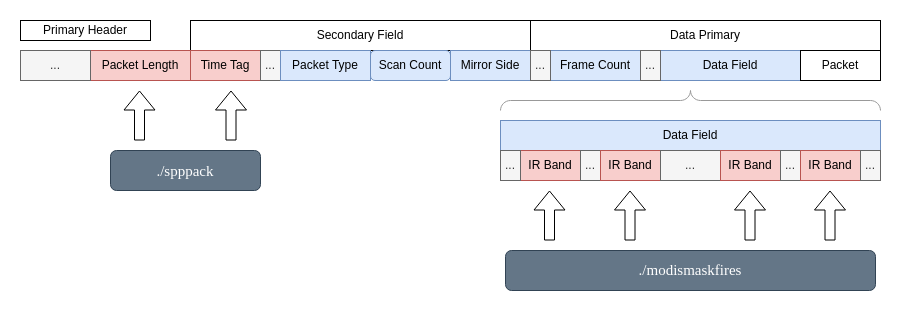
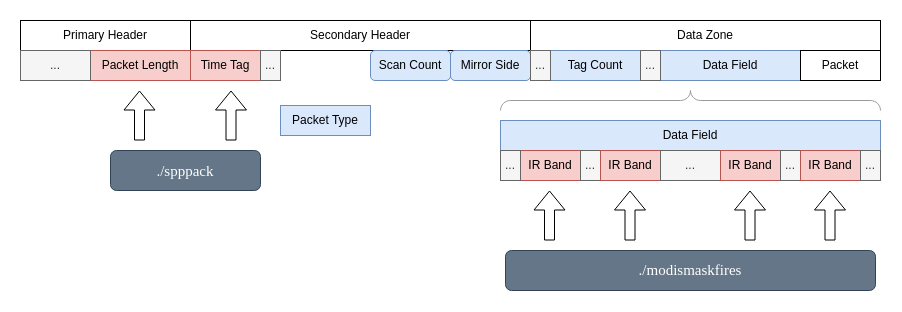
- <mxCell id="2" value="Primary Header" style="rounded=0;whiteSpace=wrap;html=1;" vertex="1" parent="1"><mxGeometry x="20" y="20" width="130" height="20" as="geometry" /></mxCell>
+ <mxCell id="2" value="Primary Header" style="rounded=0;whiteSpace=wrap;html=1;" vertex="1" parent="1"><mxGeometry x="20" y="20" width="170" height="30" as="geometry" /></mxCell>
- <mxCell id="3" value="Secondary Field" style="rounded=0;whiteSpace=wrap;html=1;" vertex="1" parent="1"><mxGeometry x="190" y="20" width="340" height="30" as="geometry" /></mxCell>
+ <mxCell id="3" value="Secondary Header" style="rounded=0;whiteSpace=wrap;html=1;" vertex="1" parent="1"><mxGeometry x="190" y="20" width="340" height="30" as="geometry" /></mxCell>
- <mxCell id="4" value="Data Primary" style="rounded=0;whiteSpace=wrap;html=1;" vertex="1" parent="1"><mxGeometry x="530" y="20" width="350" height="30" as="geometry" /></mxCell>
+ <mxCell id="4" value="Data Zone" style="rounded=0;whiteSpace=wrap;html=1;" vertex="1" parent="1"><mxGeometry x="530" y="20" width="350" height="30" as="geometry" /></mxCell>
- <mxCell id="9" value="Packet Type" style="rounded=0;whiteSpace=wrap;html=1;fillColor=#dae8fc;strokeColor=#6c8ebf;" vertex="1" parent="1"><mxGeometry x="280" y="50" width="90" height="30" as="geometry" /></mxCell>
+ <mxCell id="9" value="Packet Type" style="rounded=0;whiteSpace=wrap;html=1;fillColor=#dae8fc;strokeColor=#6c8ebf;" vertex="1" parent="1"><mxGeometry x="280" y="105" width="90" height="30" as="geometry" /></mxCell>
- <mxCell id="11" value="Mirror Side" style="rounded=0;whiteSpace=wrap;html=1;fillColor=#dae8fc;strokeColor=#6c8ebf;" vertex="1" parent="1"><mxGeometry x="450" y="50" width="80" height="30" as="geometry" /></mxCell>
+ <mxCell id="11" value="Mirror Side" style="whiteSpace=wrap;html=1;fillColor=#dae8fc;strokeColor=#6c8ebf;rounded=1;" vertex="1" parent="1"><mxGeometry x="450" y="50" width="80" height="30" as="geometry" /></mxCell>
- <mxCell id="12" value="Frame Count" style="rounded=0;whiteSpace=wrap;html=1;fillColor=#dae8fc;strokeColor=#6c8ebf;" vertex="1" parent="1"><mxGeometry x="550" y="50" width="90" height="30" as="geometry" /></mxCell>
+ <mxCell id="12" value="Tag Count" style="rounded=0;whiteSpace=wrap;html=1;fillColor=#dae8fc;strokeColor=#6c8ebf;" vertex="1" parent="1"><mxGeometry x="550" y="50" width="90" height="30" as="geometry" /></mxCell>
